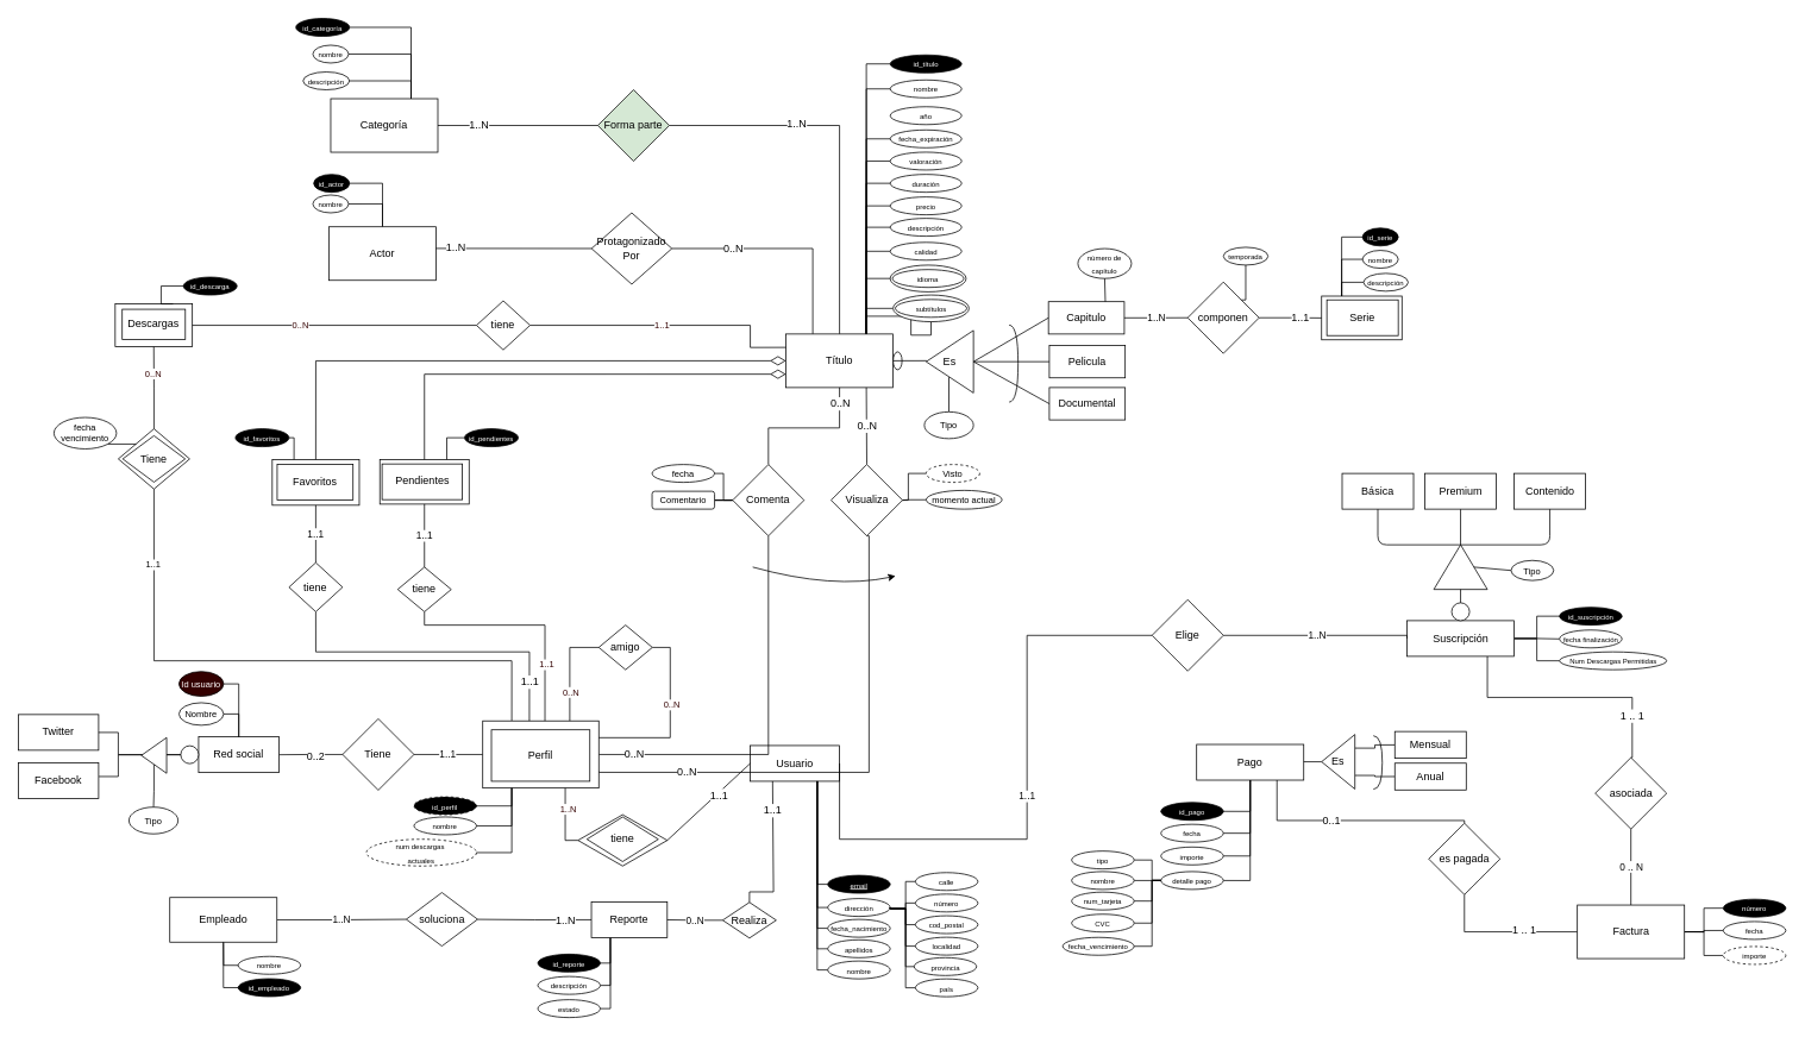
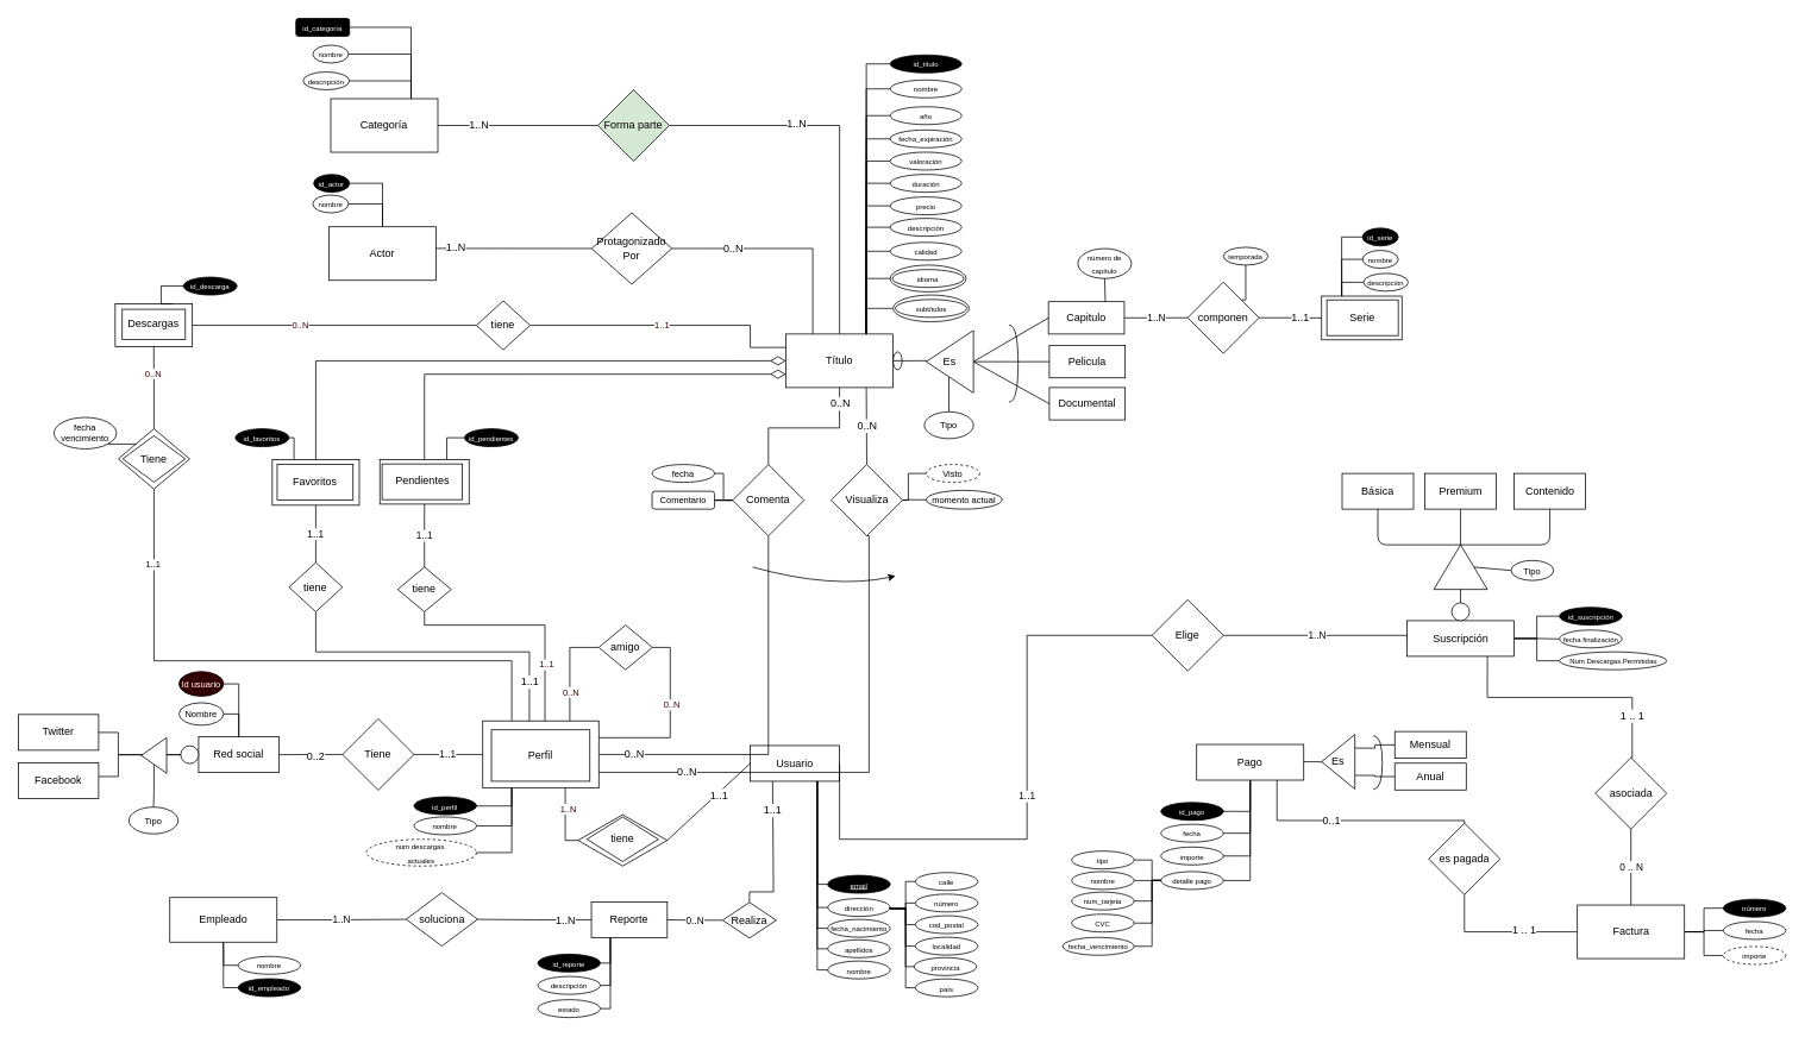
- <mxCell id="217" value="&lt;font style=&quot;font-size: 8px&quot; color=&quot;#ffffff&quot;&gt;id_categoría&lt;/font&gt;" style="ellipse;whiteSpace=wrap;html=1;fillColor=#000000;" parent="1" vertex="1"><mxGeometry x="331" y="20" width="60" height="20" as="geometry" /></mxCell>
+ <mxCell id="217" value="&lt;font style=&quot;font-size: 8px&quot; color=&quot;#ffffff&quot;&gt;id_categoría&lt;/font&gt;" style="whiteSpace=wrap;html=1;fillColor=#000000;rounded=1;" parent="1" vertex="1"><mxGeometry x="331" y="20" width="60" height="20" as="geometry" /></mxCell>
- <mxCell id="39" style="edgeStyle=orthogonalEdgeStyle;rounded=0;orthogonalLoop=1;jettySize=auto;html=1;exitX=0.75;exitY=0;exitDx=0;exitDy=0;endArrow=none;endFill=0;fontSize=10;" parent="1" source="44" target="238" edge="1"><mxGeometry relative="1" as="geometry" /></mxCell>
+ <mxCell id="39" style="edgeStyle=orthogonalEdgeStyle;rounded=0;orthogonalLoop=1;jettySize=auto;html=1;exitX=0.75;exitY=0;exitDx=0;exitDy=0;entryX=0;entryY=0.5;entryDx=0;entryDy=0;endArrow=none;endFill=0;fontSize=10;" parent="1" source="44" target="225" edge="1"><mxGeometry relative="1" as="geometry" /></mxCell>
- <mxCell id="249" value="&lt;span style=&quot;font-size: 8px&quot;&gt;&lt;font color=&quot;#ffffff&quot;&gt;id_perfil&lt;/font&gt;&lt;/span&gt;" style="ellipse;whiteSpace=wrap;html=1;fillColor=#000000;dashed=1;" parent="1" vertex="1"><mxGeometry x="463.29" y="892.5" width="70" height="20" as="geometry" /></mxCell>
+ <mxCell id="249" value="&lt;span style=&quot;font-size: 8px&quot;&gt;&lt;font color=&quot;#ffffff&quot;&gt;id_perfil&lt;/font&gt;&lt;/span&gt;" style="ellipse;whiteSpace=wrap;html=1;fillColor=#000000;" parent="1" vertex="1"><mxGeometry x="463.29" y="892.5" width="70" height="20" as="geometry" /></mxCell>
